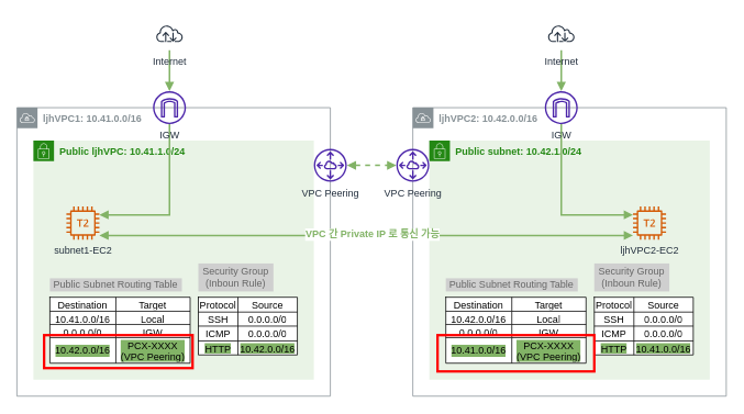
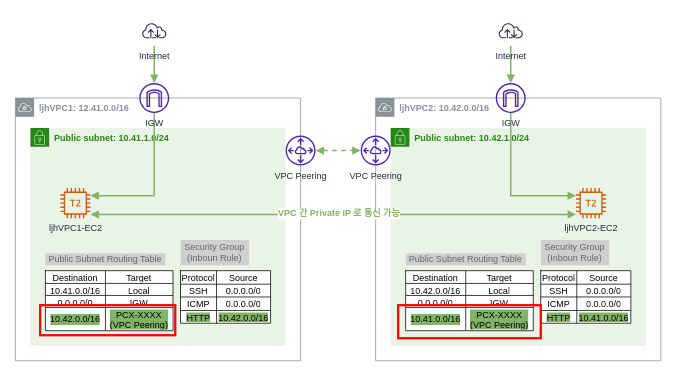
- <mxCell id="2" value="&lt;b&gt;ljhVPC1: 10.41.0.0/16&lt;/b&gt;" style="sketch=0;outlineConnect=0;gradientColor=none;html=1;whiteSpace=wrap;fontSize=12;fontStyle=0;shape=mxgraph.aws4.group;grIcon=mxgraph.aws4.group_vpc;strokeColor=#879196;fillColor=none;verticalAlign=top;align=left;spacingLeft=30;fontColor=#879196;dashed=0;" vertex="1" parent="1"><mxGeometry x="20" y="130" width="380" height="350" as="geometry" /></mxCell>
+ <mxCell id="2" value="&lt;b&gt;ljhVPC1: 12.41.0.0/16&lt;/b&gt;" style="sketch=0;outlineConnect=0;gradientColor=none;html=1;whiteSpace=wrap;fontSize=12;fontStyle=0;shape=mxgraph.aws4.group;grIcon=mxgraph.aws4.group_vpc;strokeColor=#879196;fillColor=none;verticalAlign=top;align=left;spacingLeft=30;fontColor=#879196;dashed=0;" vertex="1" parent="1"><mxGeometry x="20" y="130" width="380" height="350" as="geometry" /></mxCell>
- <mxCell id="3" value="&lt;b&gt;Public ljhVPC: 10.41.1.0/24&lt;/b&gt;" style="points=[[0,0],[0.25,0],[0.5,0],[0.75,0],[1,0],[1,0.25],[1,0.5],[1,0.75],[1,1],[0.75,1],[0.5,1],[0.25,1],[0,1],[0,0.75],[0,0.5],[0,0.25]];outlineConnect=0;gradientColor=none;html=1;whiteSpace=wrap;fontSize=12;fontStyle=0;container=1;pointerEvents=0;collapsible=0;recursiveResize=0;shape=mxgraph.aws4.group;grIcon=mxgraph.aws4.group_security_group;grStroke=0;strokeColor=#248814;fillColor=#E9F3E6;verticalAlign=top;align=left;spacingLeft=30;fontColor=#248814;dashed=0;" vertex="1" parent="1"><mxGeometry x="40" y="170" width="340" height="290" as="geometry" /></mxCell>
+ <mxCell id="3" value="&lt;b&gt;Public subnet: 10.41.1.0/24&lt;/b&gt;" style="points=[[0,0],[0.25,0],[0.5,0],[0.75,0],[1,0],[1,0.25],[1,0.5],[1,0.75],[1,1],[0.75,1],[0.5,1],[0.25,1],[0,1],[0,0.75],[0,0.5],[0,0.25]];outlineConnect=0;gradientColor=none;html=1;whiteSpace=wrap;fontSize=12;fontStyle=0;container=1;pointerEvents=0;collapsible=0;recursiveResize=0;shape=mxgraph.aws4.group;grIcon=mxgraph.aws4.group_security_group;grStroke=0;strokeColor=#248814;fillColor=#E9F3E6;verticalAlign=top;align=left;spacingLeft=30;fontColor=#248814;dashed=0;" vertex="1" parent="1"><mxGeometry x="40" y="170" width="340" height="290" as="geometry" /></mxCell>
- <mxCell id="6" value="subnet1-EC2" style="sketch=0;outlineConnect=0;fontColor=#232F3E;gradientColor=none;fillColor=#D45B07;strokeColor=none;dashed=0;verticalLabelPosition=bottom;verticalAlign=top;align=center;html=1;fontSize=12;fontStyle=0;aspect=fixed;pointerEvents=1;shape=mxgraph.aws4.t2_instance;" vertex="1" parent="1"><mxGeometry x="80" y="250" width="40" height="40" as="geometry" /></mxCell>
+ <mxCell id="6" value="ljhVPC1-EC2" style="sketch=0;outlineConnect=0;fontColor=#232F3E;gradientColor=none;fillColor=#D45B07;strokeColor=none;dashed=0;verticalLabelPosition=bottom;verticalAlign=top;align=center;html=1;fontSize=12;fontStyle=0;aspect=fixed;pointerEvents=1;shape=mxgraph.aws4.t2_instance;" vertex="1" parent="1"><mxGeometry x="80" y="250" width="40" height="40" as="geometry" /></mxCell>
